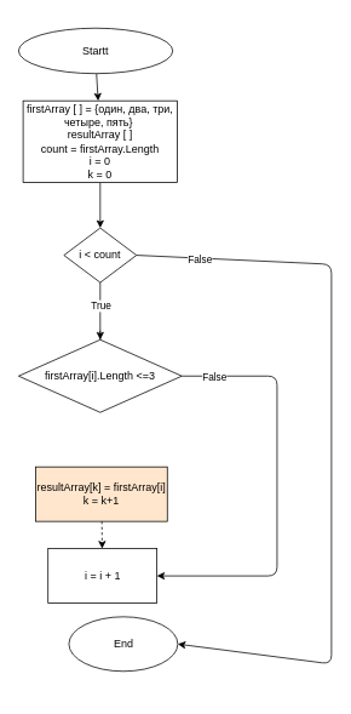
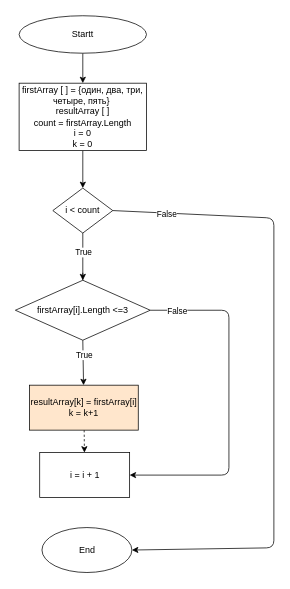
- <mxCell id="3" value="Startt" style="ellipse;whiteSpace=wrap;html=1;" vertex="1" parent="1"><mxGeometry x="20" y="30" width="170" height="50" as="geometry" /></mxCell>
+ <mxCell id="3" value="Startt" style="ellipse;whiteSpace=wrap;html=1;" vertex="1" parent="1"><mxGeometry x="25" y="20" width="170" height="50" as="geometry" /></mxCell>
+ <mxCell id="10" value="" style="edgeStyle=none;html=1;startArrow=none;exitX=0.5;exitY=1;exitDx=0;exitDy=0;" edge="1" parent="1" source="12" target="14"><mxGeometry relative="1" as="geometry"><mxPoint x="110.583" y="493" as="sourcePoint" /></mxGeometry></mxCell>
+ <mxCell id="11" value="True" style="edgeLabel;html=1;align=center;verticalAlign=middle;resizable=0;points=[];" vertex="1" connectable="0" parent="10"><mxGeometry x="-0.333" y="1" relative="1" as="geometry"><mxPoint as="offset" /></mxGeometry></mxCell>
- <mxCell id="16" value="End" style="ellipse;whiteSpace=wrap;html=1;rounded=0;" vertex="1" parent="1"><mxGeometry x="75.5" y="678" width="120" height="60" as="geometry" /></mxCell>
+ <mxCell id="16" value="End" style="ellipse;whiteSpace=wrap;html=1;rounded=0;" vertex="1" parent="1"><mxGeometry x="55.5" y="703" width="120" height="60" as="geometry" /></mxCell>
